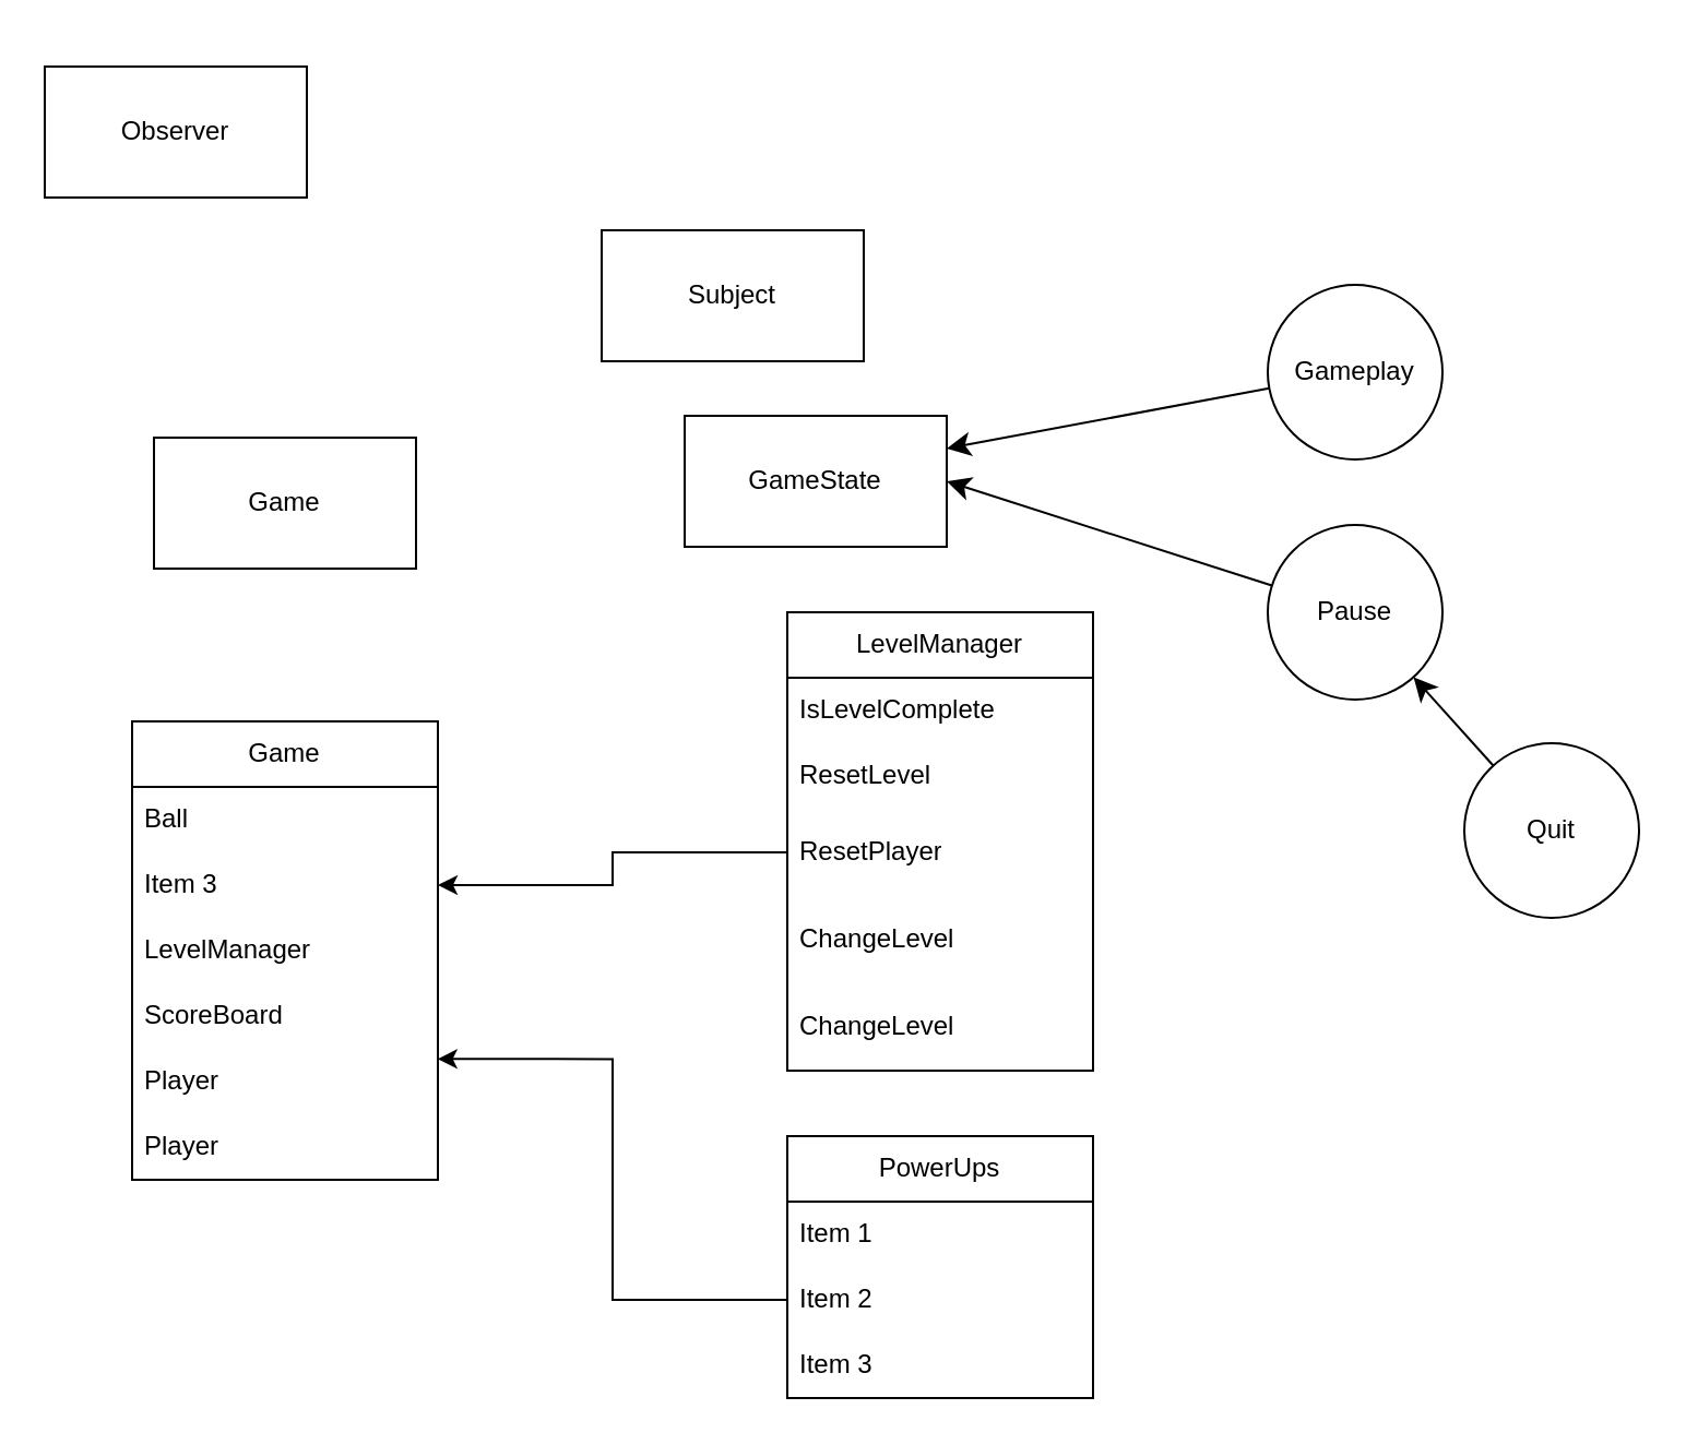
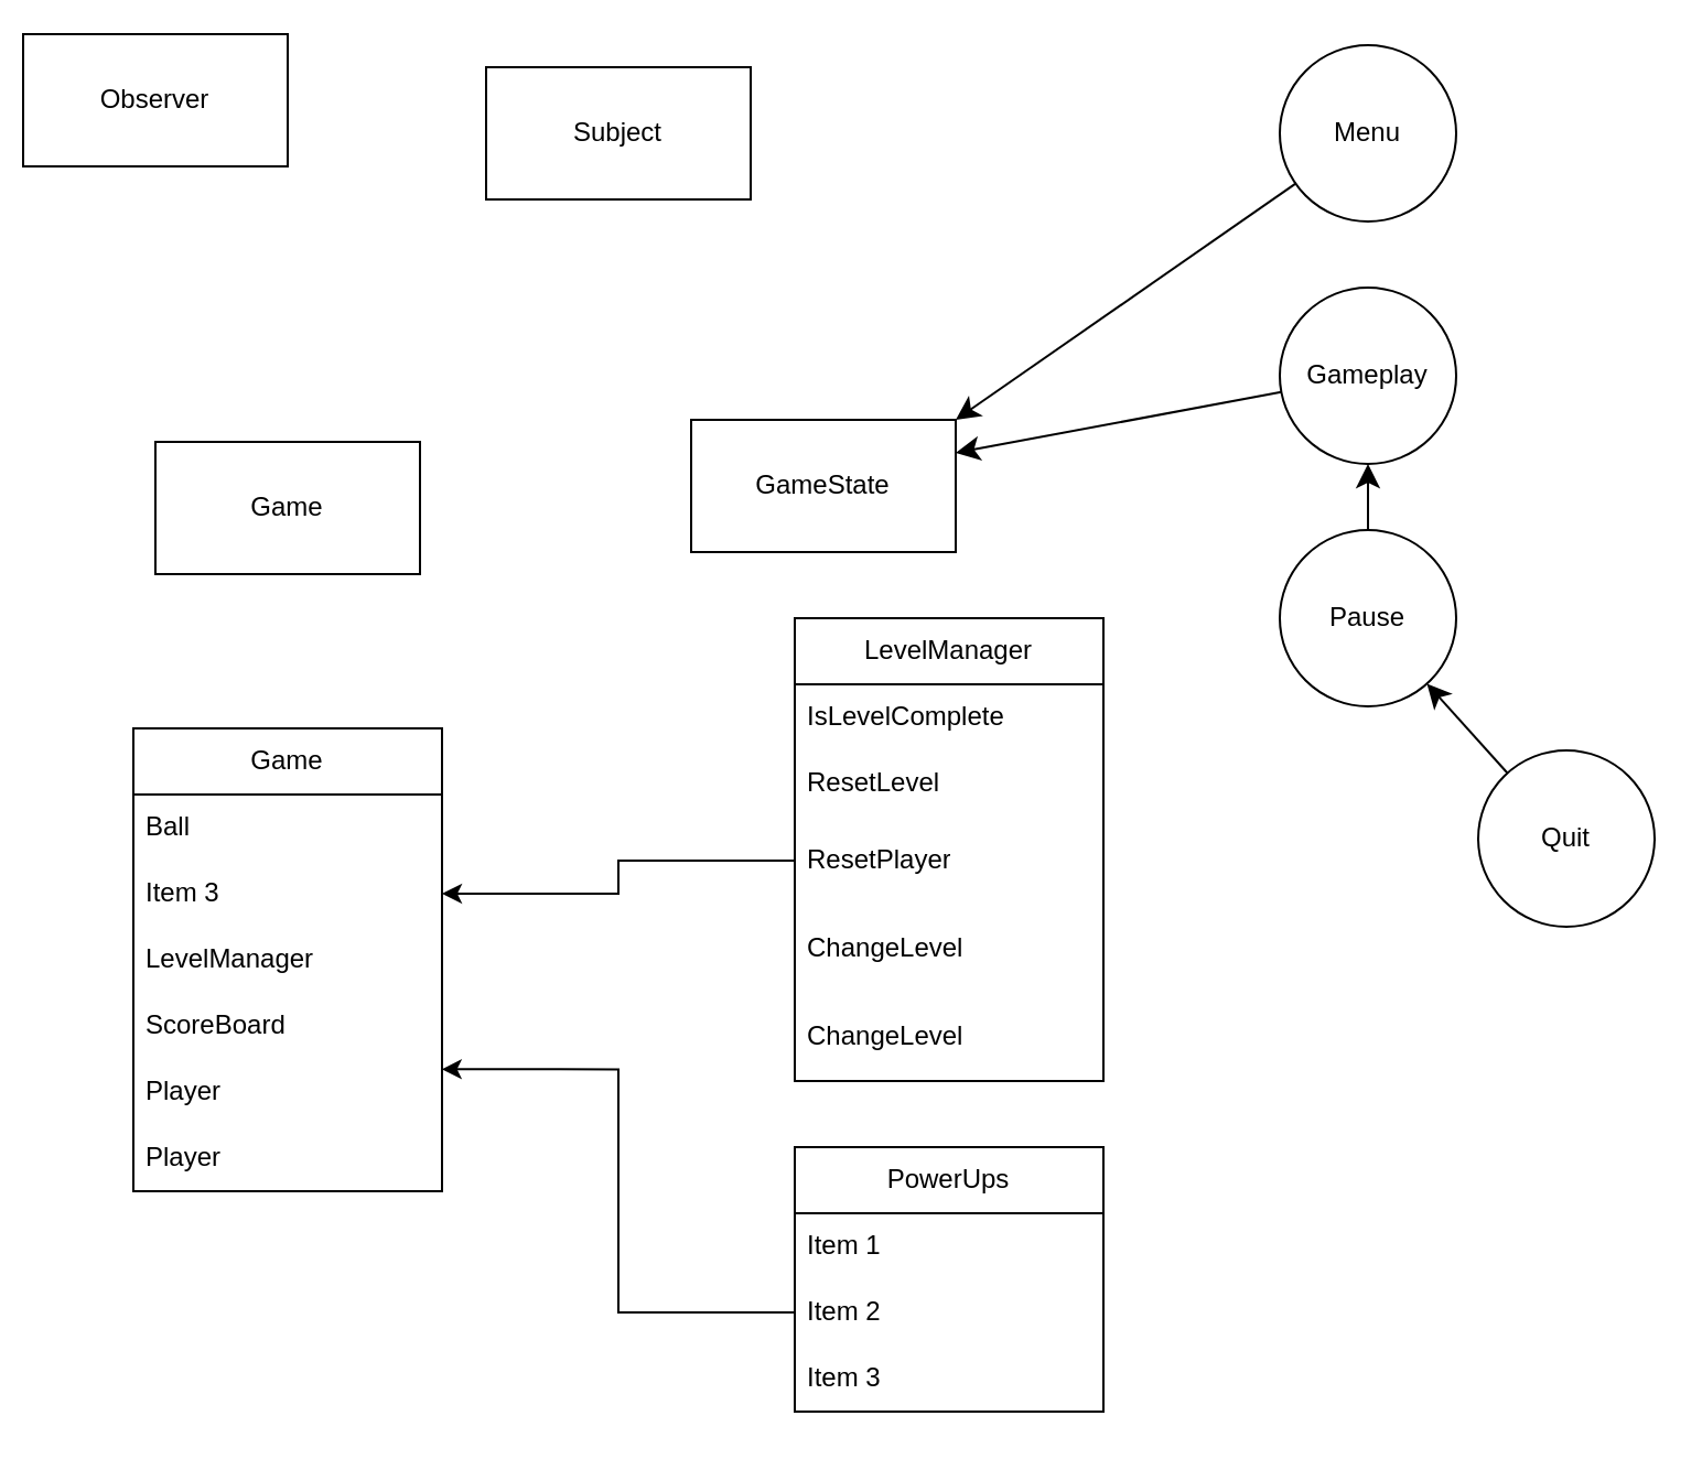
- <mxCell id="3" value="Observer" style="whiteSpace=wrap;html=1;" parent="1" vertex="1"><mxGeometry x="20" y="30" width="120" height="60" as="geometry" /></mxCell>
+ <mxCell id="3" value="Observer" style="whiteSpace=wrap;html=1;" parent="1" vertex="1"><mxGeometry x="10" y="15" width="120" height="60" as="geometry" /></mxCell>
+ <mxCell id="11" value="Menu" style="ellipse;whiteSpace=wrap;html=1;" vertex="1" parent="1"><mxGeometry x="580" y="20" width="80" height="80" as="geometry" /></mxCell>
+ <mxCell id="10" style="edgeStyle=none;curved=1;rounded=0;orthogonalLoop=1;jettySize=auto;html=1;entryX=1;entryY=0;entryDx=0;entryDy=0;fontSize=12;startSize=8;endSize=8;" edge="1" parent="1" source="11" target="5"><mxGeometry relative="1" as="geometry" /></mxCell>
- <mxCell id="2" value="Subject" style="whiteSpace=wrap;html=1;" parent="1" vertex="1"><mxGeometry x="275" y="105" width="120" height="60" as="geometry" /></mxCell>
+ <mxCell id="2" value="Subject" style="whiteSpace=wrap;html=1;" parent="1" vertex="1"><mxGeometry x="220" y="30" width="120" height="60" as="geometry" /></mxCell>
- <mxCell id="8" style="edgeStyle=none;curved=1;rounded=0;orthogonalLoop=1;jettySize=auto;html=1;entryX=1;entryY=0.5;entryDx=0;entryDy=0;fontSize=12;startSize=8;endSize=8;" edge="1" parent="1" source="9" target="5"><mxGeometry relative="1" as="geometry" /></mxCell>
+ <mxCell id="8" style="edgeStyle=none;curved=1;rounded=0;orthogonalLoop=1;jettySize=auto;html=1;fontSize=12;startSize=8;endSize=8;" edge="1" parent="1" source="9" target="7"><mxGeometry relative="1" as="geometry" /></mxCell>
